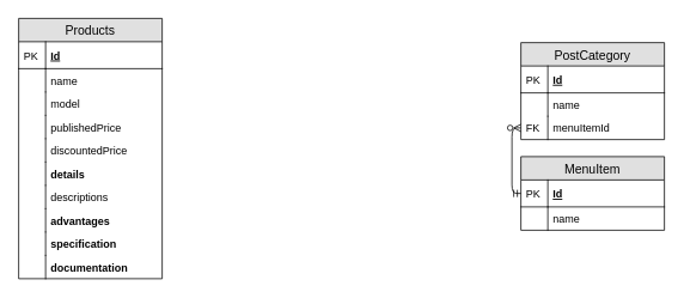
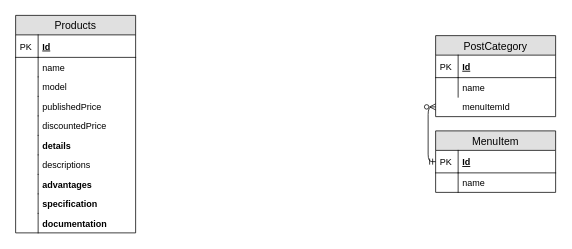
- <mxCell id="29" value="FK" style="shape=partialRectangle;top=0;left=0;bottom=0;fillColor=none;align=left;verticalAlign=top;spacingLeft=4;spacingRight=4;overflow=hidden;rotatable=0;points=[];portConstraint=eastwest;part=1;fontSize=12;" vertex="1" connectable="0" parent="28"><mxGeometry width="30" height="26" as="geometry" /></mxCell>
